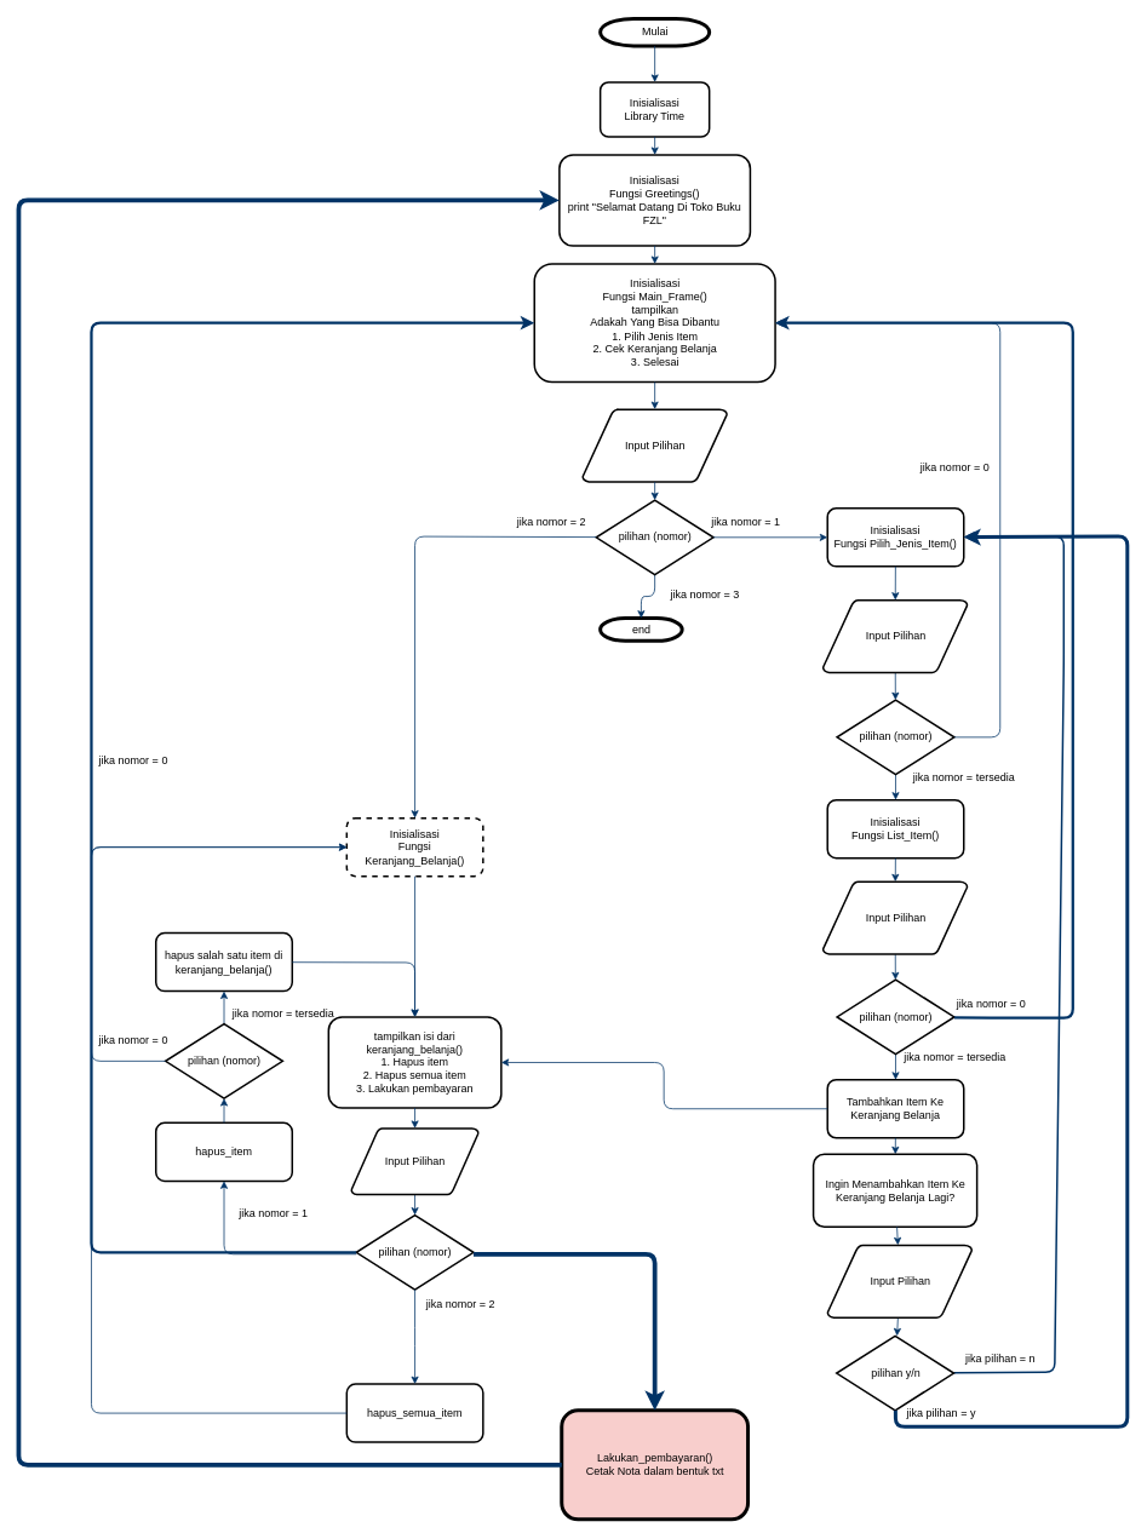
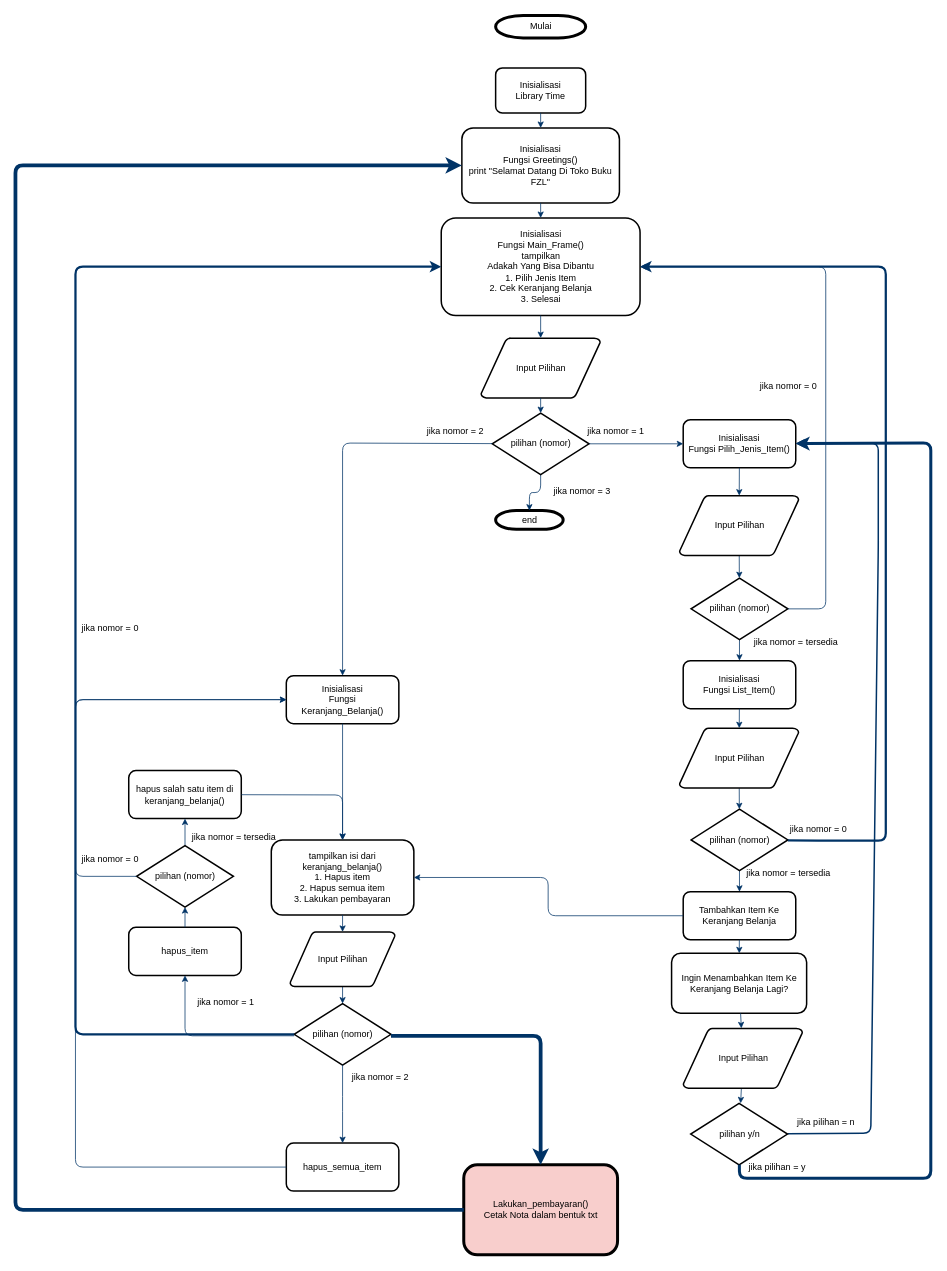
- <mxCell id="3" style="fontStyle=1;strokeColor=#003366;strokeWidth=1;html=1;" parent="1" source="2" target="6" edge="1"><mxGeometry relative="1" as="geometry" /></mxCell>
- <mxCell id="40" value="Inisialisasi&lt;br&gt;Fungsi Keranjang_Belanja()" style="rounded=1;whiteSpace=wrap;html=1;strokeWidth=2;dashed=1;" vertex="1" parent="1"><mxGeometry x="381" y="900" width="150" height="64" as="geometry" /></mxCell>
+ <mxCell id="40" value="Inisialisasi&lt;br&gt;Fungsi Keranjang_Belanja()" style="rounded=1;whiteSpace=wrap;html=1;strokeWidth=2;" vertex="1" parent="1"><mxGeometry x="381" y="900" width="150" height="64" as="geometry" /></mxCell>
